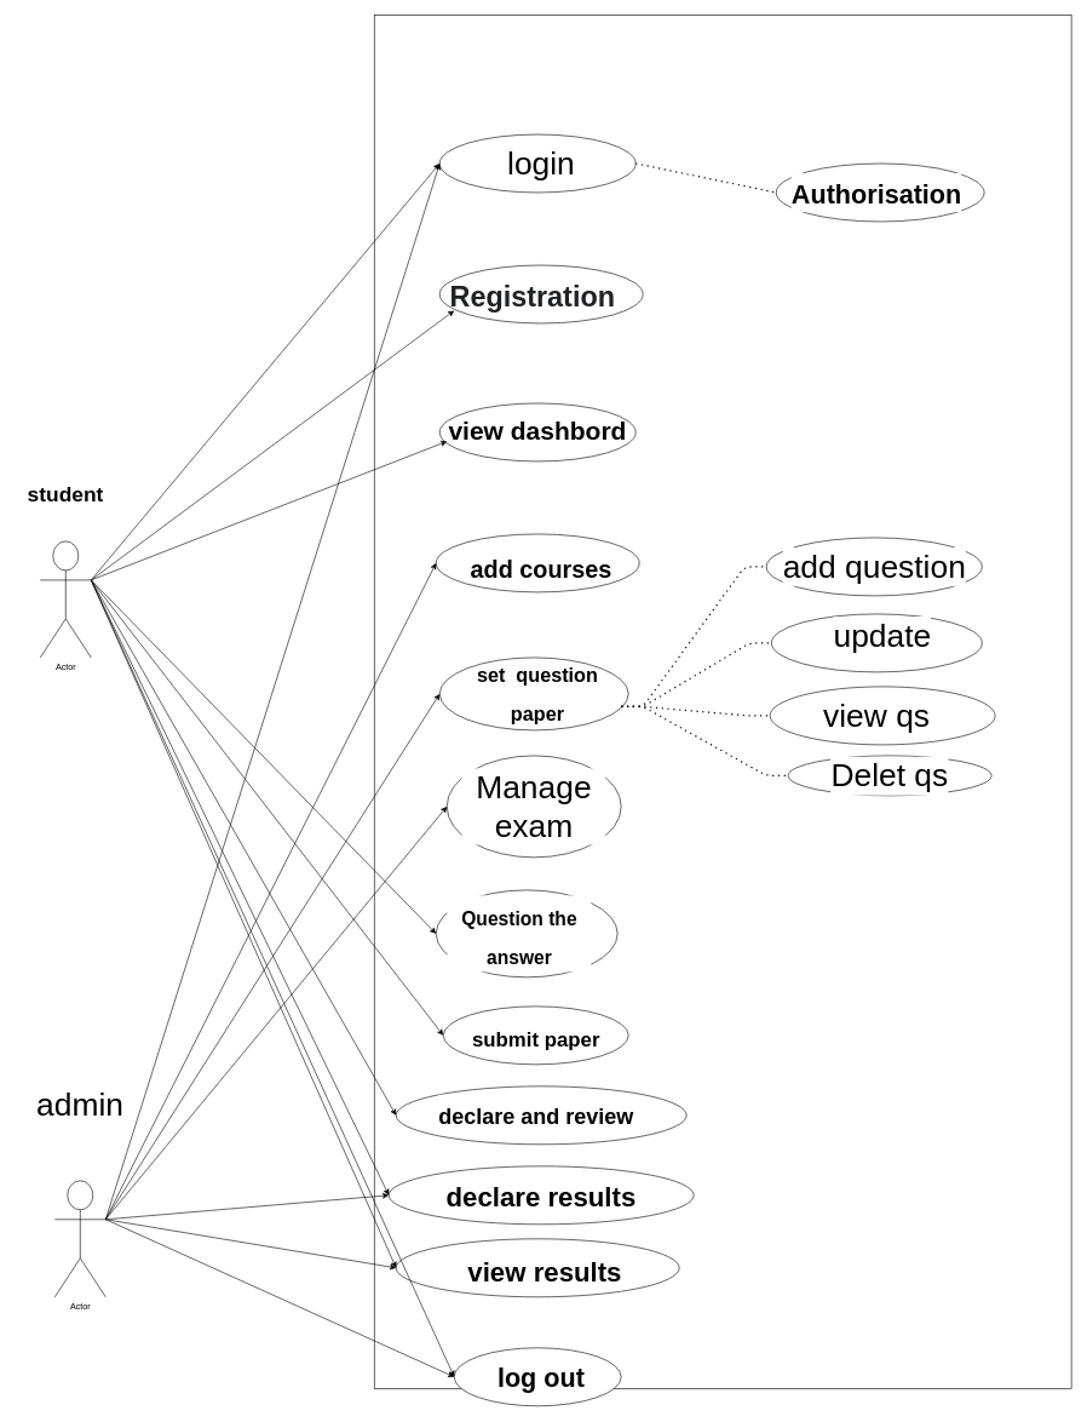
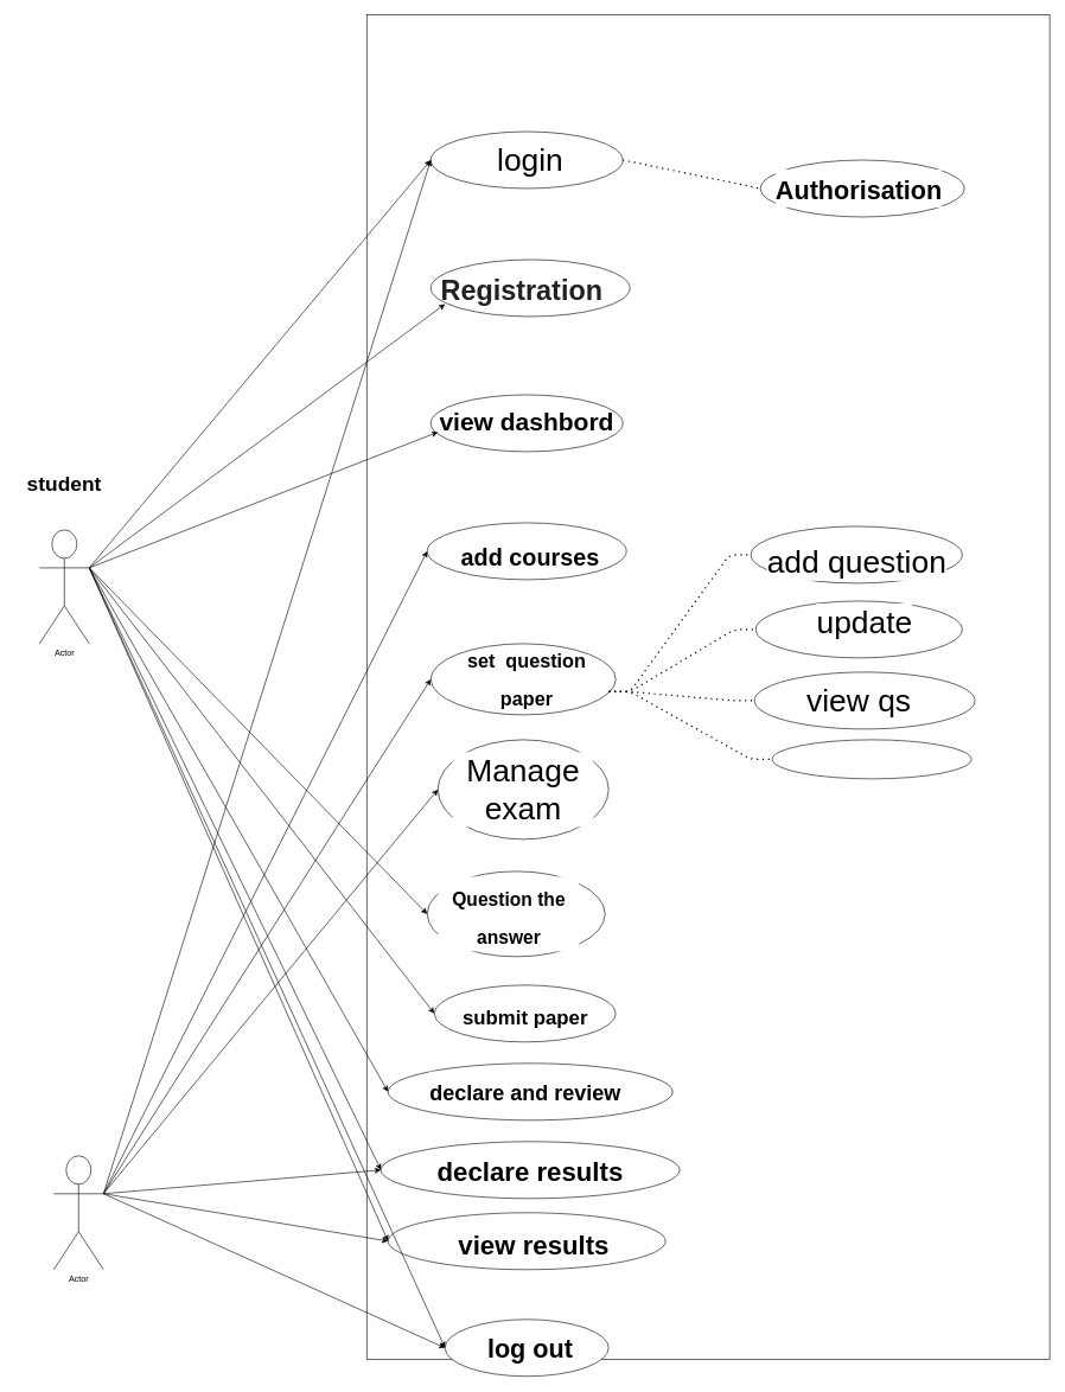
- <mxCell id="48" value="add question" style="text;html=1;strokeColor=none;fillColor=none;align=center;verticalAlign=middle;whiteSpace=wrap;rounded=0;labelBackgroundColor=#ffffff;fontSize=44;" vertex="1" parent="1"><mxGeometry x="1068.5" y="754" width="270" height="50" as="geometry" /></mxCell>
+ <mxCell id="48" value="add question" style="text;html=1;strokeColor=none;fillColor=none;align=center;verticalAlign=middle;whiteSpace=wrap;rounded=0;labelBackgroundColor=#ffffff;fontSize=44;" vertex="1" parent="1"><mxGeometry x="1068.5" y="764" width="270" height="50" as="geometry" /></mxCell>
- <mxCell id="54" value="Delet qs" style="text;html=1;strokeColor=none;fillColor=none;align=center;verticalAlign=middle;whiteSpace=wrap;rounded=0;labelBackgroundColor=#ffffff;fontSize=44;" vertex="1" parent="1"><mxGeometry x="1110" y="1045" width="230" height="43" as="geometry" /></mxCell>
- <mxCell id="6" value="admin" style="text;html=1;strokeColor=none;fillColor=none;align=center;verticalAlign=middle;whiteSpace=wrap;rounded=0;fontSize=44;" vertex="1" parent="1"><mxGeometry x="20" y="1474" width="180" height="90" as="geometry" /></mxCell>
